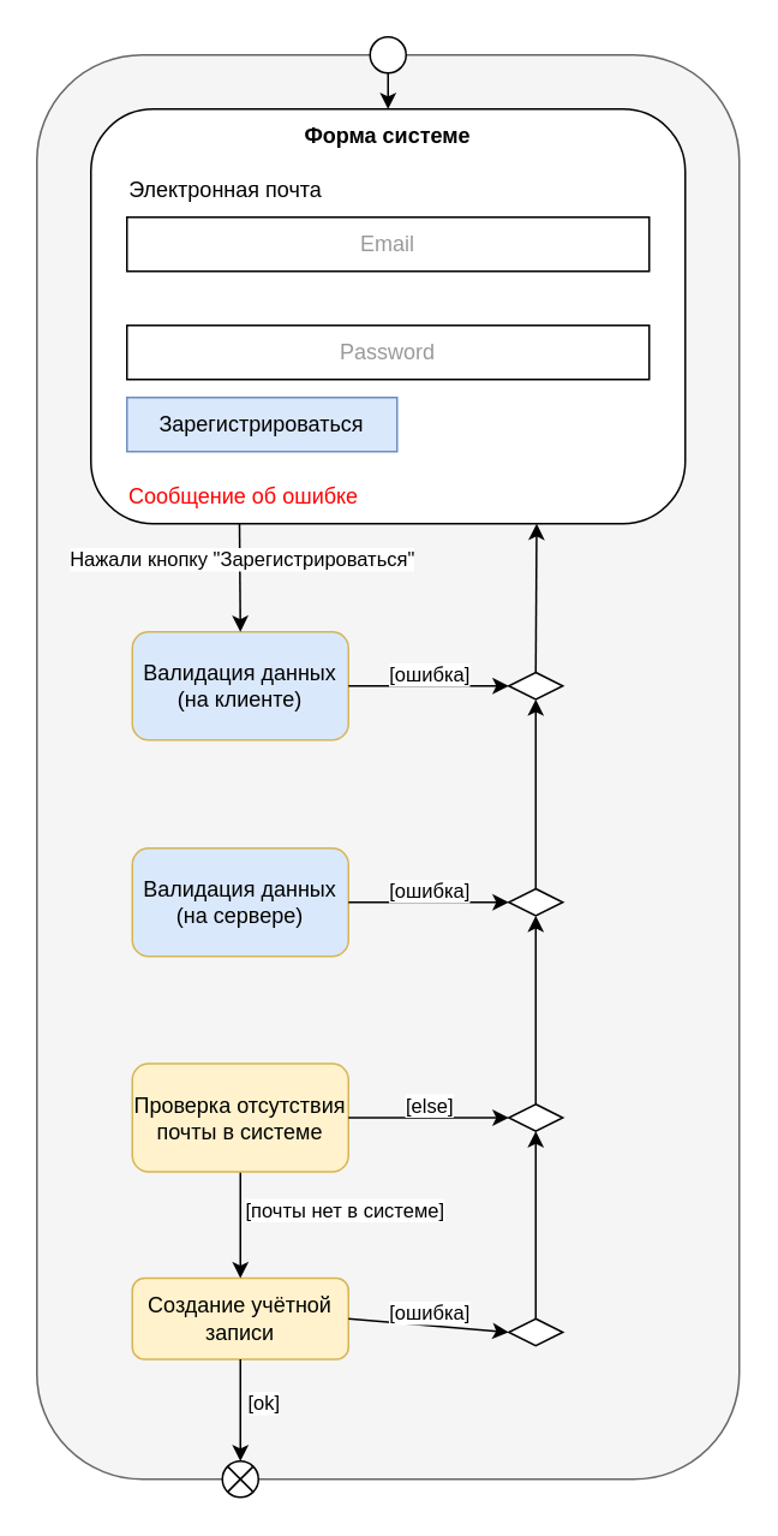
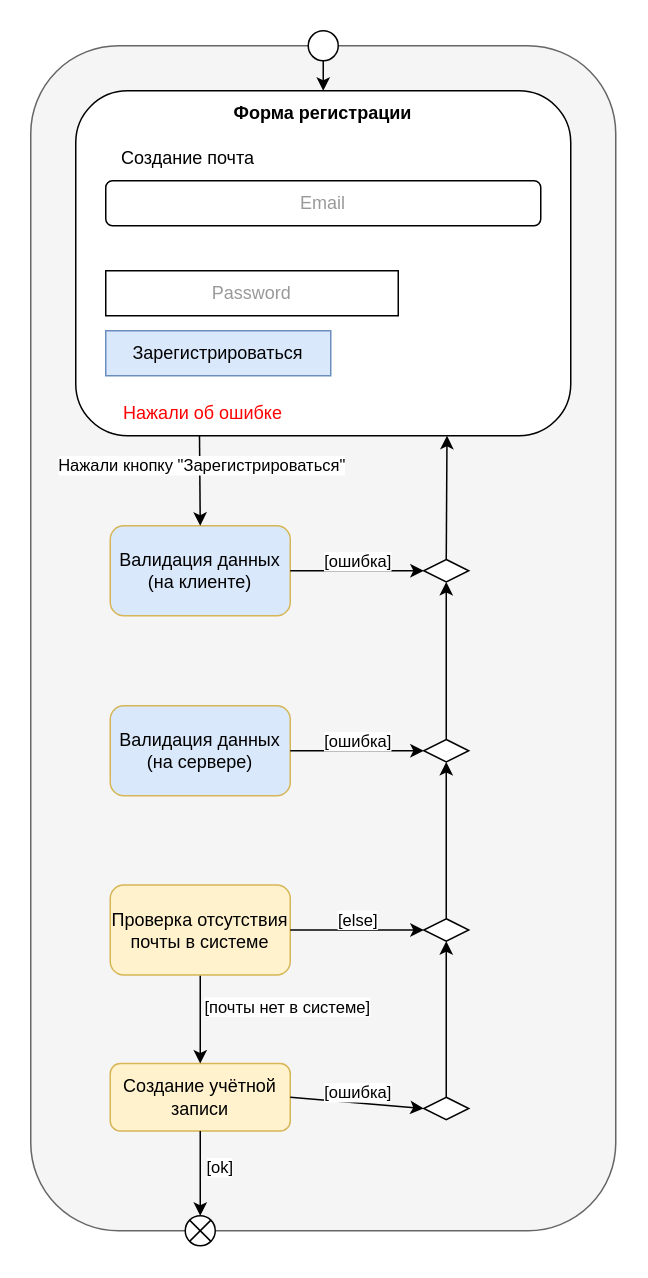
- <mxCell id="4" value="&lt;b&gt;Форма системе&lt;/b&gt;" style="text;html=1;strokeColor=none;fillColor=none;align=center;verticalAlign=middle;whiteSpace=wrap;rounded=0;" parent="1" vertex="1"><mxGeometry x="145" y="60" width="140" height="30" as="geometry" /></mxCell>
+ <mxCell id="4" value="&lt;b&gt;Форма регистрации&lt;/b&gt;" style="text;html=1;strokeColor=none;fillColor=none;align=center;verticalAlign=middle;whiteSpace=wrap;rounded=0;" parent="1" vertex="1"><mxGeometry x="145" y="60" width="140" height="30" as="geometry" /></mxCell>
- <mxCell id="5" value="Электронная почта" style="text;html=1;strokeColor=none;fillColor=none;align=center;verticalAlign=middle;whiteSpace=wrap;rounded=0;" parent="1" vertex="1"><mxGeometry x="70" y="90" width="110" height="30" as="geometry" /></mxCell>
+ <mxCell id="5" value="Создание почта" style="text;html=1;strokeColor=none;fillColor=none;align=center;verticalAlign=middle;whiteSpace=wrap;rounded=0;" parent="1" vertex="1"><mxGeometry x="70" y="90" width="110" height="30" as="geometry" /></mxCell>
- <mxCell id="6" value="&lt;font color=&quot;#999999&quot;&gt;Email&lt;/font&gt;" style="rounded=0;whiteSpace=wrap;html=1;" parent="1" vertex="1"><mxGeometry x="70" y="120" width="290" height="30" as="geometry" /></mxCell>
+ <mxCell id="6" value="&lt;font color=&quot;#999999&quot;&gt;Email&lt;/font&gt;" style="whiteSpace=wrap;html=1;rounded=1;" parent="1" vertex="1"><mxGeometry x="70" y="120" width="290" height="30" as="geometry" /></mxCell>
- <mxCell id="7" value="&lt;font color=&quot;#999999&quot;&gt;Password&lt;/font&gt;" style="rounded=0;whiteSpace=wrap;html=1;" parent="1" vertex="1"><mxGeometry x="70" y="180" width="290" height="30" as="geometry" /></mxCell>
+ <mxCell id="7" value="&lt;font color=&quot;#999999&quot;&gt;Password&lt;/font&gt;" style="rounded=0;whiteSpace=wrap;html=1;" parent="1" vertex="1"><mxGeometry x="70" y="180" width="195" height="30" as="geometry" /></mxCell>
- <mxCell id="9" value="&lt;font color=&quot;#ff0000&quot;&gt;Сообщение об ошибке&lt;/font&gt;" style="text;html=1;strokeColor=none;fillColor=none;align=center;verticalAlign=middle;whiteSpace=wrap;rounded=0;" parent="1" vertex="1"><mxGeometry x="70" y="260" width="130" height="30" as="geometry" /></mxCell>
+ <mxCell id="9" value="&lt;font color=&quot;#ff0000&quot;&gt;Нажали об ошибке&lt;/font&gt;" style="text;html=1;strokeColor=none;fillColor=none;align=center;verticalAlign=middle;whiteSpace=wrap;rounded=0;" parent="1" vertex="1"><mxGeometry x="70" y="260" width="130" height="30" as="geometry" /></mxCell>
